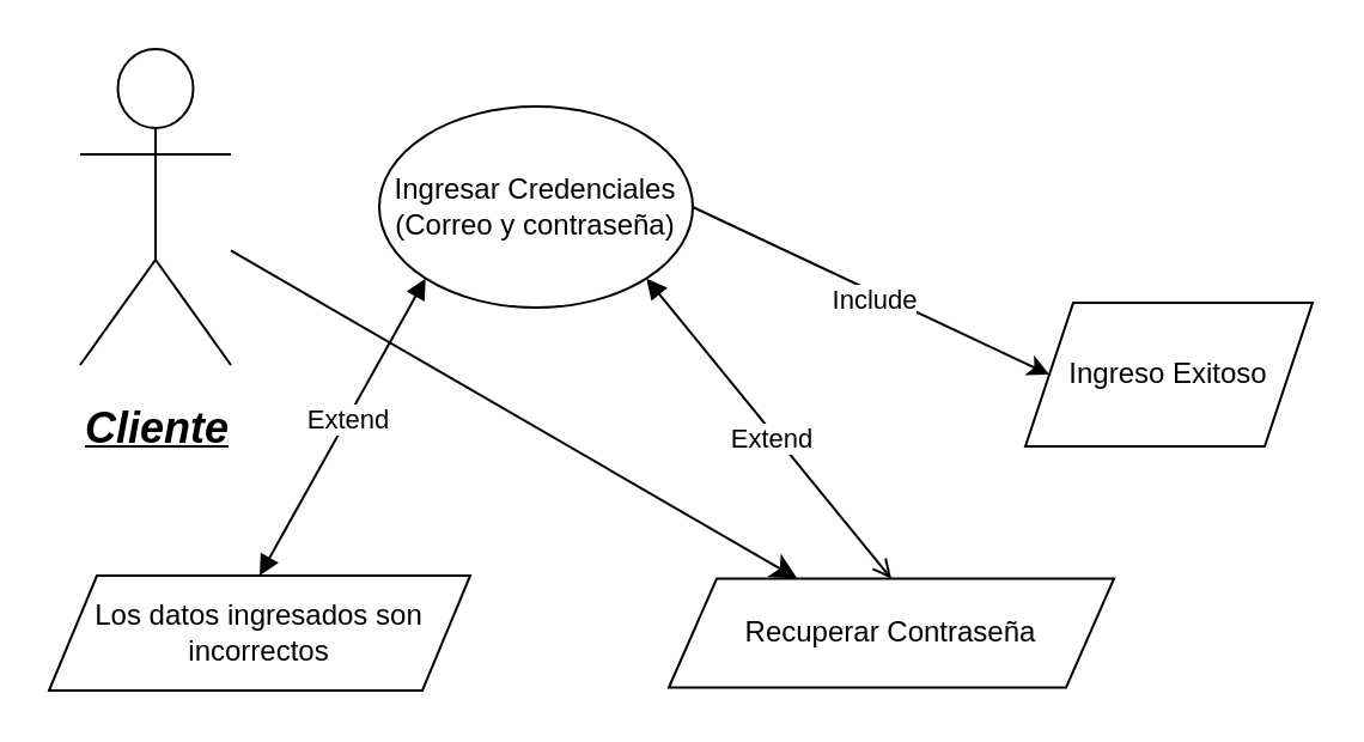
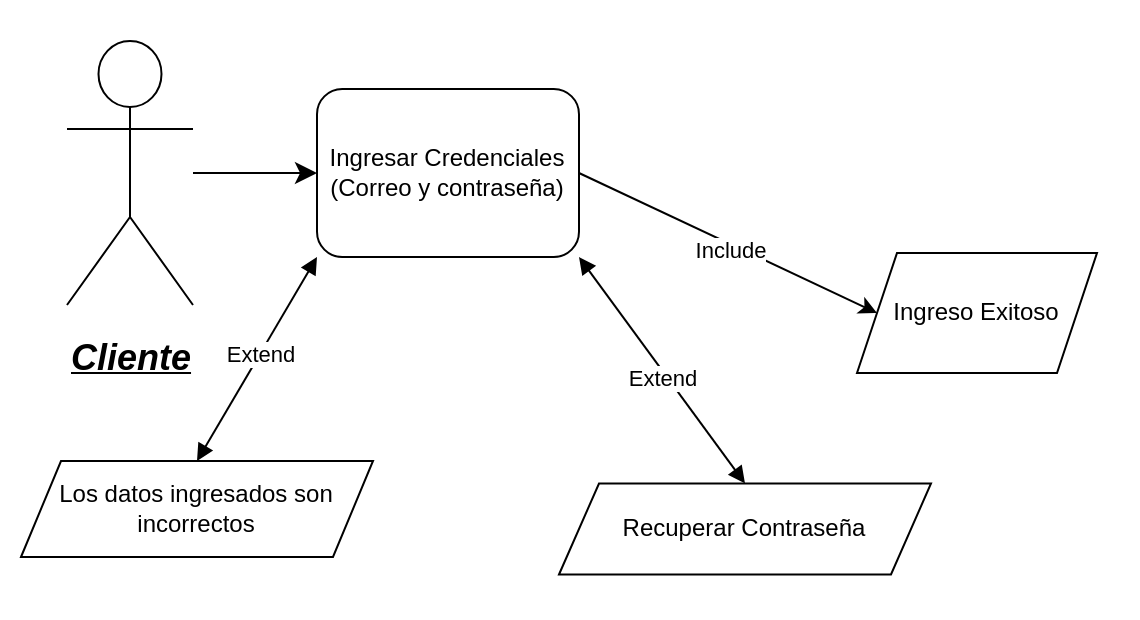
- <mxCell id="4" value="Ingresar Credenciales (Correo y contraseña)" style="ellipse;whiteSpace=wrap;html=1;" parent="1" vertex="1"><mxGeometry x="158" y="44" width="131" height="84" as="geometry" /></mxCell>
+ <mxCell id="4" value="Ingresar Credenciales (Correo y contraseña)" style="whiteSpace=wrap;html=1;rounded=1;" parent="1" vertex="1"><mxGeometry x="158" y="44" width="131" height="84" as="geometry" /></mxCell>
- <mxCell id="9" value="" style="endArrow=open;startArrow=block;endFill=1;startFill=1;html=1;rounded=0;exitX=1;exitY=1;exitDx=0;exitDy=0;entryX=0.5;entryY=0;entryDx=0;entryDy=0;" edge="1" parent="1" source="4" target="14"><mxGeometry width="160" relative="1" as="geometry"><mxPoint x="215" y="267" as="sourcePoint" /><mxPoint x="338" y="221" as="targetPoint" /></mxGeometry></mxCell>
+ <mxCell id="9" value="" style="endArrow=block;startArrow=block;endFill=1;startFill=1;html=1;rounded=0;exitX=1;exitY=1;exitDx=0;exitDy=0;entryX=0.5;entryY=0;entryDx=0;entryDy=0;" edge="1" parent="1" source="4" target="14"><mxGeometry width="160" relative="1" as="geometry"><mxPoint x="215" y="267" as="sourcePoint" /><mxPoint x="338" y="221" as="targetPoint" /></mxGeometry></mxCell>
- <mxCell id="2" style="edgeStyle=none;curved=1;rounded=0;orthogonalLoop=1;jettySize=auto;html=1;fontSize=12;startSize=8;endSize=8;" parent="1" source="3" edge="1" target="14"><mxGeometry relative="1" as="geometry"><mxPoint x="447" y="86" as="targetPoint" /></mxGeometry></mxCell>
+ <mxCell id="2" style="edgeStyle=none;curved=1;rounded=0;orthogonalLoop=1;jettySize=auto;html=1;fontSize=12;startSize=8;endSize=8;entryX=0;entryY=0.5;entryDx=0;entryDy=0;" parent="1" source="3" edge="1" target="4"><mxGeometry relative="1" as="geometry"><mxPoint x="447" y="86" as="targetPoint" /></mxGeometry></mxCell>
- <mxCell id="11" value="Los datos ingresados son incorrectos" style="shape=parallelogram;perimeter=parallelogramPerimeter;whiteSpace=wrap;html=1;fixedSize=1;" vertex="1" parent="1"><mxGeometry x="20" y="240" width="176" height="48" as="geometry" /></mxCell>
+ <mxCell id="11" value="Los datos ingresados son incorrectos" style="shape=parallelogram;perimeter=parallelogramPerimeter;whiteSpace=wrap;html=1;fixedSize=1;" vertex="1" parent="1"><mxGeometry x="10" y="230" width="176" height="48" as="geometry" /></mxCell>
